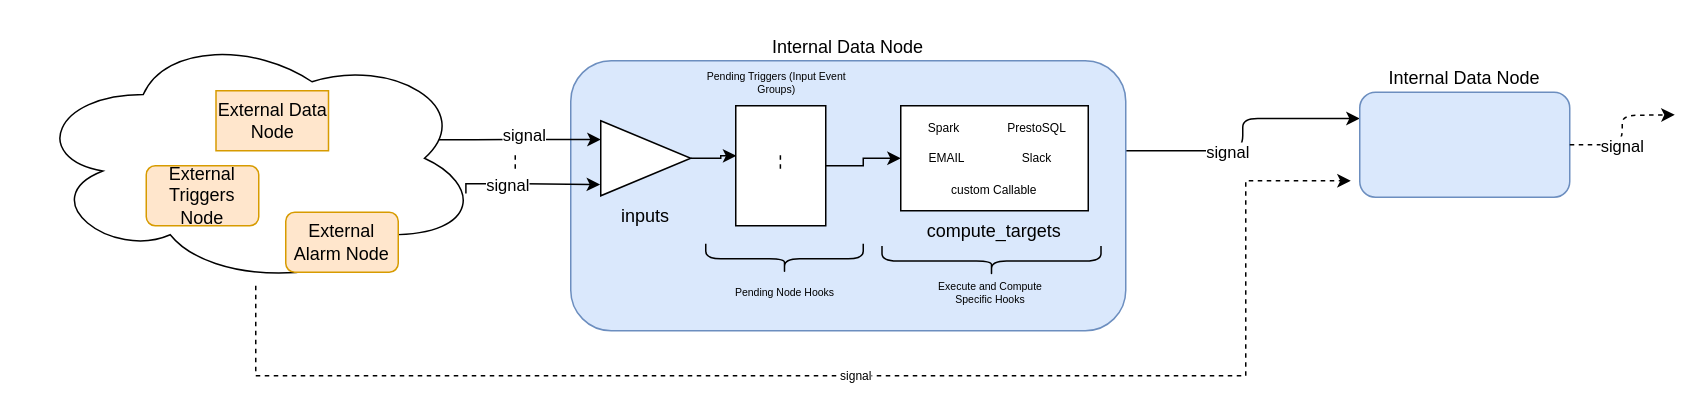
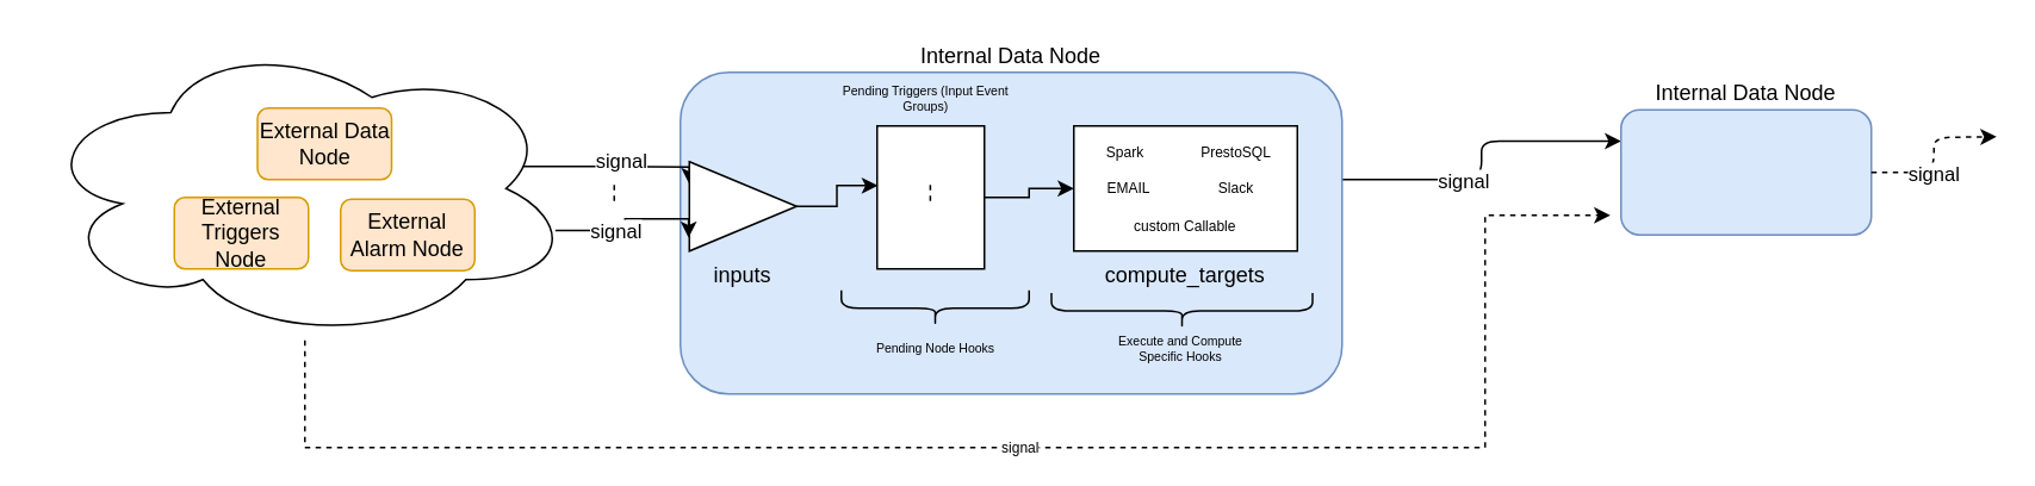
- <mxCell id="20" value="External Data Node" style="html=1;whiteSpace=wrap;dropTarget=0;fillColor=#ffe6cc;strokeColor=#d79b00;rounded=0;" vertex="1" parent="1"><mxGeometry x="143.5" y="60" width="75" height="40" as="geometry" /></mxCell>
+ <mxCell id="20" value="External Data Node" style="html=1;whiteSpace=wrap;rounded=1;dropTarget=0;fillColor=#ffe6cc;strokeColor=#d79b00;" vertex="1" parent="1"><mxGeometry x="143.5" y="60" width="75" height="40" as="geometry" /></mxCell>
- <mxCell id="8" value="inputs" style="triangle;whiteSpace=wrap;html=1;labelPosition=center;verticalLabelPosition=bottom;align=center;verticalAlign=top;" vertex="1" parent="1"><mxGeometry x="400" y="80" width="60" height="50" as="geometry" /></mxCell>
+ <mxCell id="8" value="inputs" style="triangle;whiteSpace=wrap;html=1;labelPosition=center;verticalLabelPosition=bottom;align=center;verticalAlign=top;" vertex="1" parent="1"><mxGeometry x="385" y="90" width="60" height="50" as="geometry" /></mxCell>
- <mxCell id="21" value="External Alarm Node" style="html=1;whiteSpace=wrap;rounded=1;dropTarget=0;fillColor=#ffe6cc;strokeColor=#d79b00;" vertex="1" parent="1"><mxGeometry x="190" y="141" width="75" height="40" as="geometry" /></mxCell>
+ <mxCell id="21" value="External Alarm Node" style="html=1;whiteSpace=wrap;rounded=1;dropTarget=0;fillColor=#ffe6cc;strokeColor=#d79b00;" vertex="1" parent="1"><mxGeometry x="190" y="111" width="75" height="40" as="geometry" /></mxCell>
